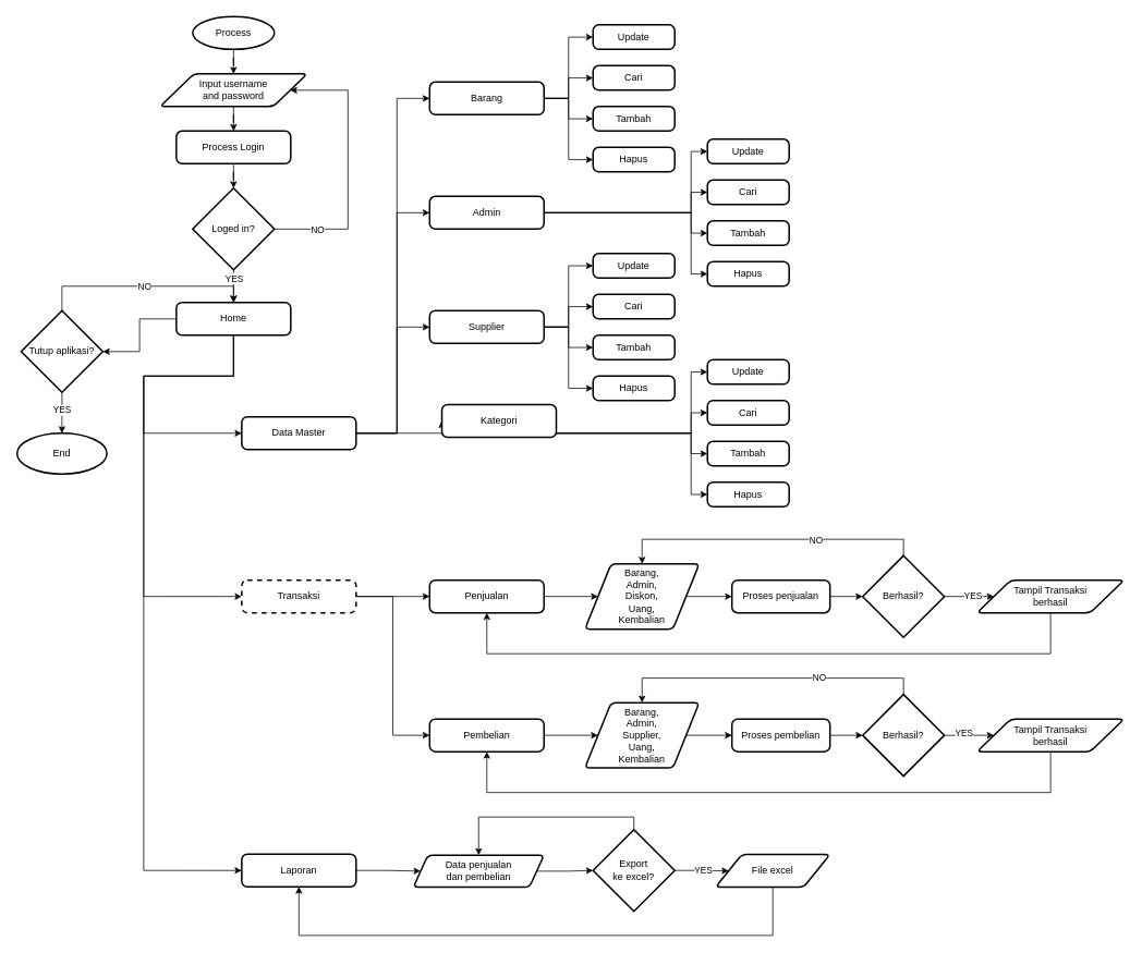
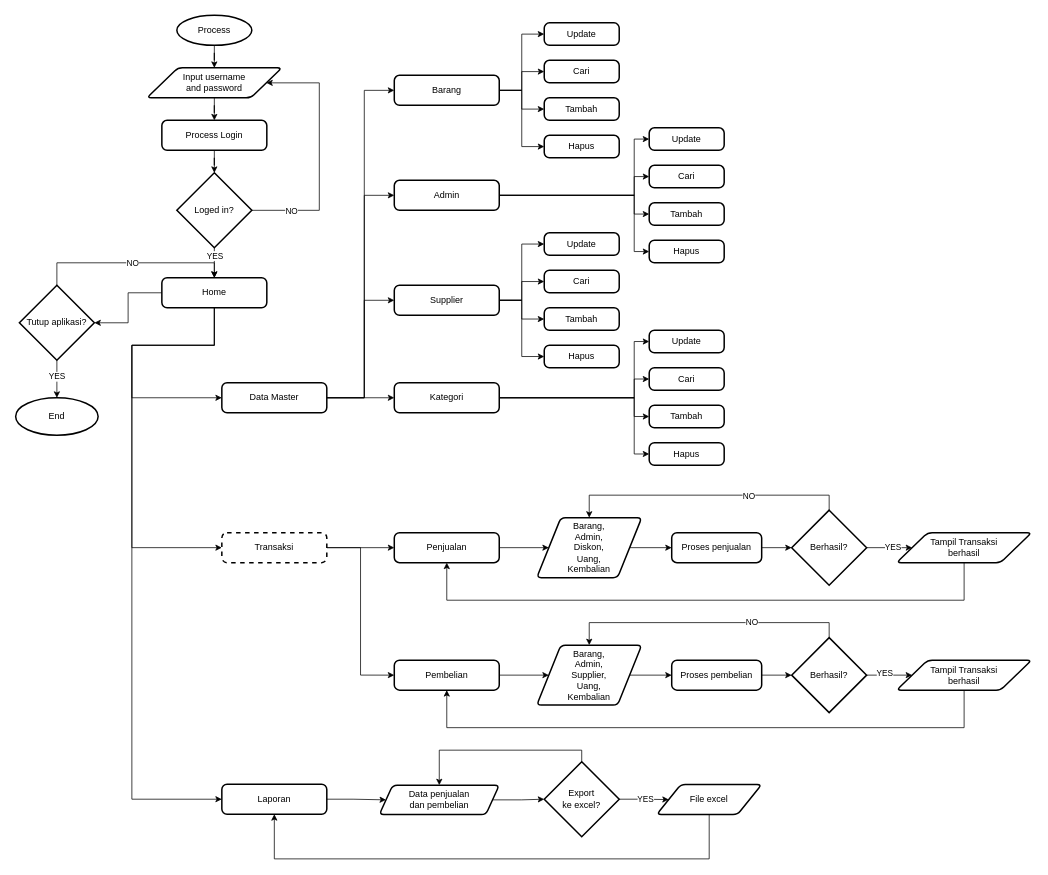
- <mxCell id="41" value="Kategori" style="rounded=1;whiteSpace=wrap;html=1;absoluteArcSize=1;arcSize=14;strokeWidth=2;" vertex="1" parent="1"><mxGeometry x="540" y="495" width="140" height="40" as="geometry" /></mxCell>
+ <mxCell id="41" value="Kategori" style="rounded=1;whiteSpace=wrap;html=1;absoluteArcSize=1;arcSize=14;strokeWidth=2;" vertex="1" parent="1"><mxGeometry x="525" y="510" width="140" height="40" as="geometry" /></mxCell>
